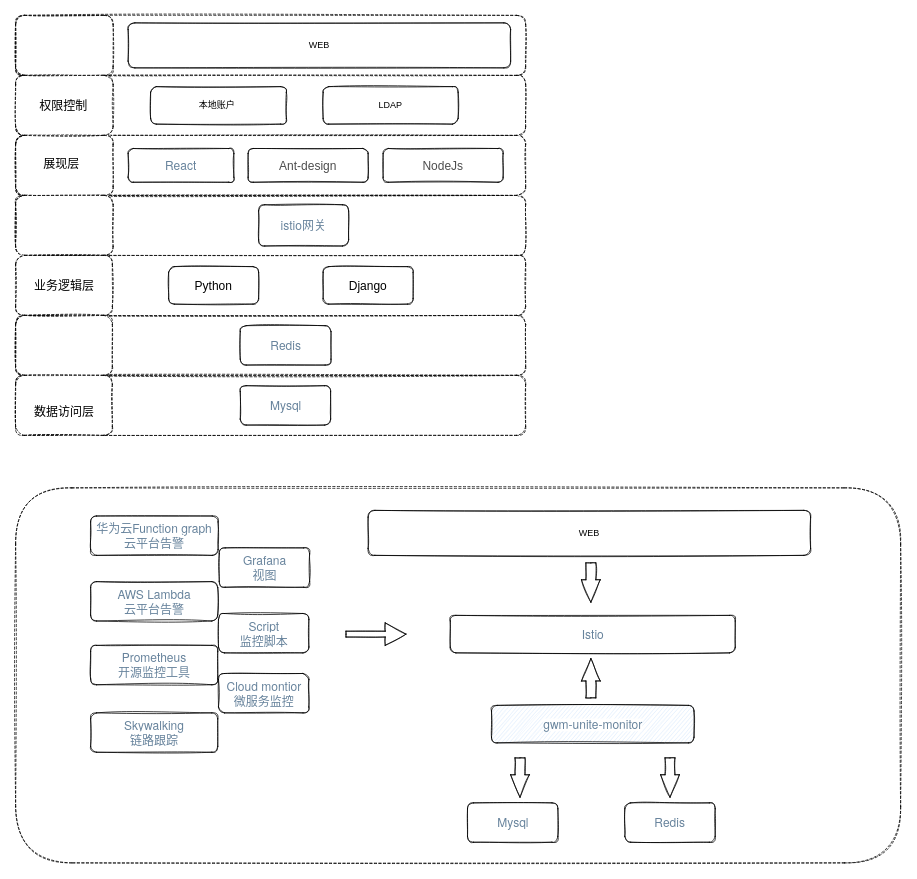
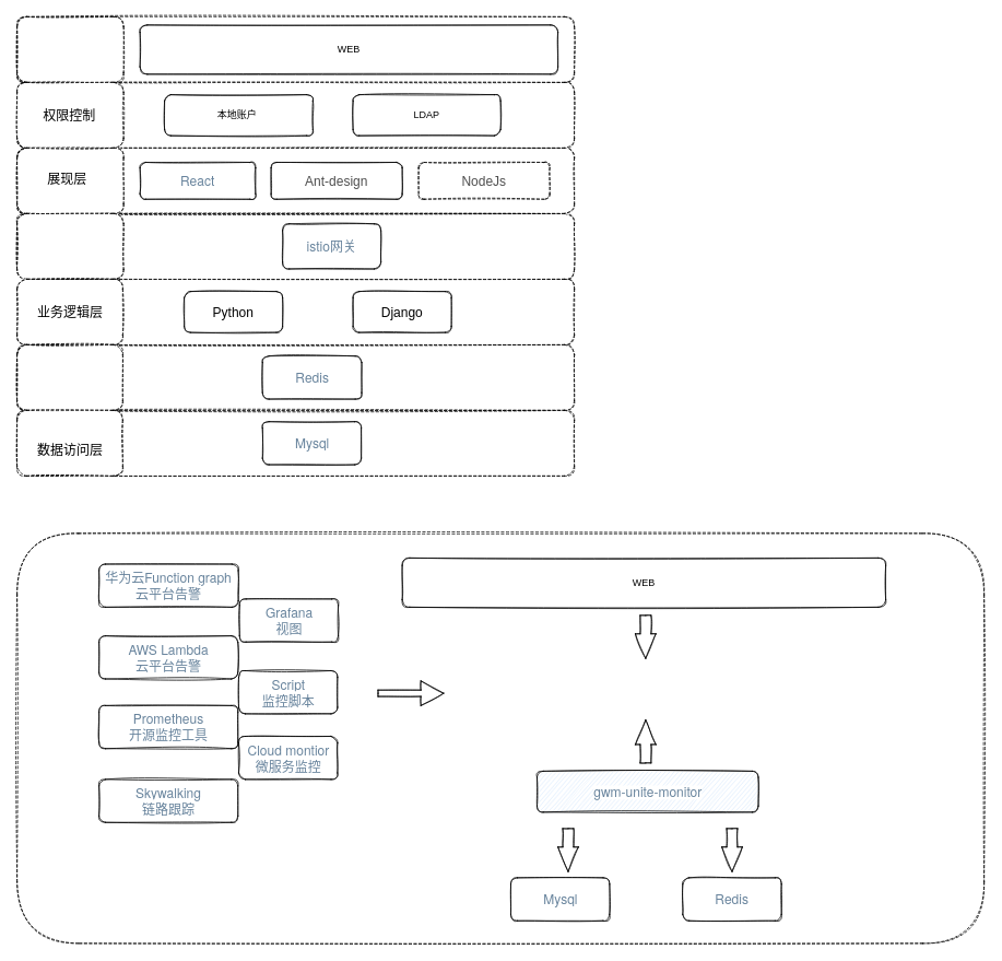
- <mxCell id="19" value="&lt;font color=&quot;#4d4d4d&quot;&gt;&lt;span style=&quot;font-size: 16px ; background-color: rgb(255 , 255 , 255)&quot;&gt;NodeJs&lt;/span&gt;&lt;/font&gt;" style="whiteSpace=wrap;html=1;sketch=1;rounded=1;" vertex="1" parent="1"><mxGeometry x="510" y="197.5" width="160" height="45" as="geometry" /></mxCell>
+ <mxCell id="19" value="&lt;font color=&quot;#4d4d4d&quot;&gt;&lt;span style=&quot;font-size: 16px ; background-color: rgb(255 , 255 , 255)&quot;&gt;NodeJs&lt;/span&gt;&lt;/font&gt;" style="whiteSpace=wrap;html=1;sketch=1;rounded=1;dashed=1;" vertex="1" parent="1"><mxGeometry x="510" y="197.5" width="160" height="45" as="geometry" /></mxCell>
- <mxCell id="40" value="&lt;font color=&quot;#67839c&quot; face=&quot;helvetica neue, helvetica, arial, sans-serif&quot;&gt;&lt;span style=&quot;font-size: 16px ; background-color: rgb(255 , 255 , 255)&quot;&gt;Istio&lt;/span&gt;&lt;/font&gt;" style="whiteSpace=wrap;html=1;sketch=1;rounded=1;" vertex="1" parent="1"><mxGeometry x="599.5" y="820" width="380" height="50" as="geometry" /></mxCell>
